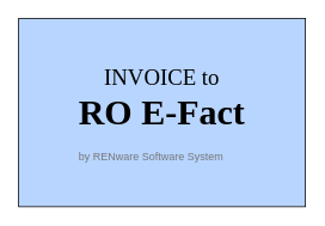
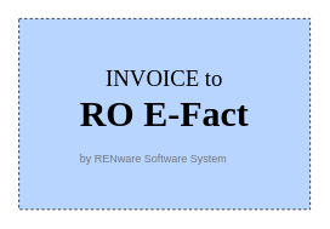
- <mxCell id="2" value="&lt;font style=&quot;font-size: 25px;&quot;&gt;&lt;font style=&quot;font-size: 25px;&quot;&gt;&lt;span style=&quot;font-weight: normal;&quot;&gt;INVOICE&lt;/span&gt; &lt;span style=&quot;font-weight: normal;&quot;&gt;to&lt;/span&gt;&lt;/font&gt;&lt;br&gt;&lt;font style=&quot;font-size: 40px;&quot; face=&quot;Tahoma&quot;&gt;RO E-Fact&lt;/font&gt;&lt;/font&gt;&lt;br&gt;&lt;div style=&quot;text-align: left;&quot;&gt;&lt;span style=&quot;font-size: 12px; font-weight: normal; font-family: Helvetica; background-color: initial;&quot;&gt;&lt;font color=&quot;#777777&quot;&gt;by RENware Software System&lt;/font&gt;&lt;/span&gt;&lt;/div&gt;" style="rounded=0;whiteSpace=wrap;html=1;fillColor=#B7D5FF;align=center;verticalAlign=middle;fontFamily=Verdana;fontSize=30;fontStyle=1;strokeColor=#000000;fontColor=#000000;spacing=0;" parent="1" vertex="1"><mxGeometry x="20" width="320" height="210" as="geometry" y="20" /></mxCell>
+ <mxCell id="2" value="&lt;font style=&quot;font-size: 25px;&quot;&gt;&lt;font style=&quot;font-size: 25px;&quot;&gt;&lt;span style=&quot;font-weight: normal;&quot;&gt;INVOICE&lt;/span&gt; &lt;span style=&quot;font-weight: normal;&quot;&gt;to&lt;/span&gt;&lt;/font&gt;&lt;br&gt;&lt;font style=&quot;font-size: 40px;&quot; face=&quot;Tahoma&quot;&gt;RO E-Fact&lt;/font&gt;&lt;/font&gt;&lt;br&gt;&lt;div style=&quot;text-align: left;&quot;&gt;&lt;span style=&quot;font-size: 12px; font-weight: normal; font-family: Helvetica; background-color: initial;&quot;&gt;&lt;font color=&quot;#777777&quot;&gt;by RENware Software System&lt;/font&gt;&lt;/span&gt;&lt;/div&gt;" style="rounded=0;whiteSpace=wrap;html=1;fillColor=#B7D5FF;align=center;verticalAlign=middle;fontFamily=Verdana;fontSize=30;fontStyle=1;strokeColor=#000000;fontColor=#000000;spacing=0;dashed=1;" parent="1" vertex="1"><mxGeometry x="20" width="320" height="210" as="geometry" y="20" /></mxCell>
